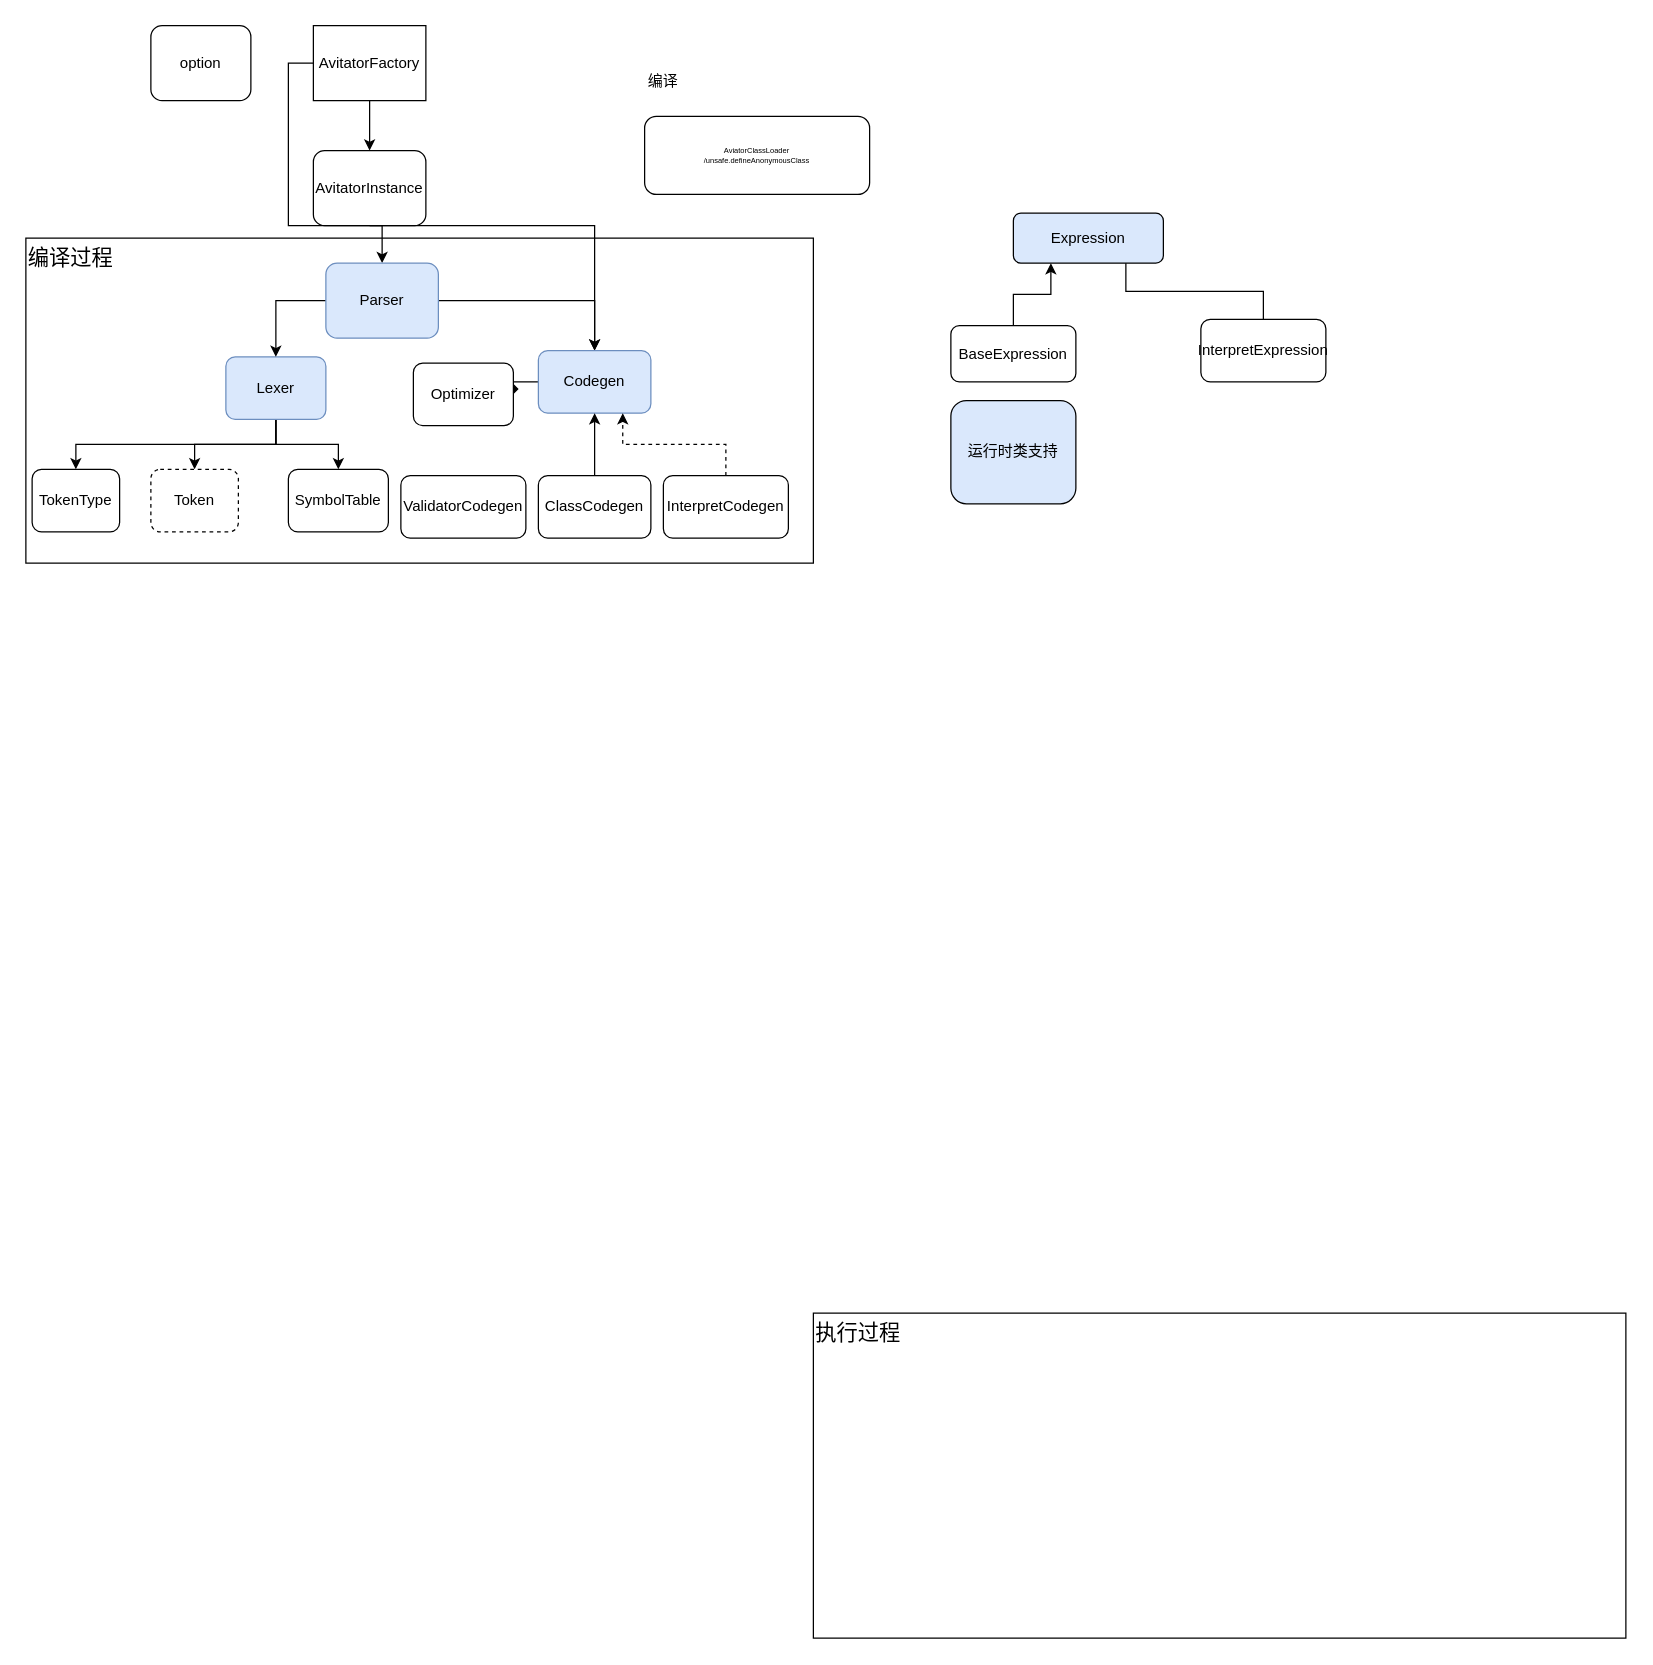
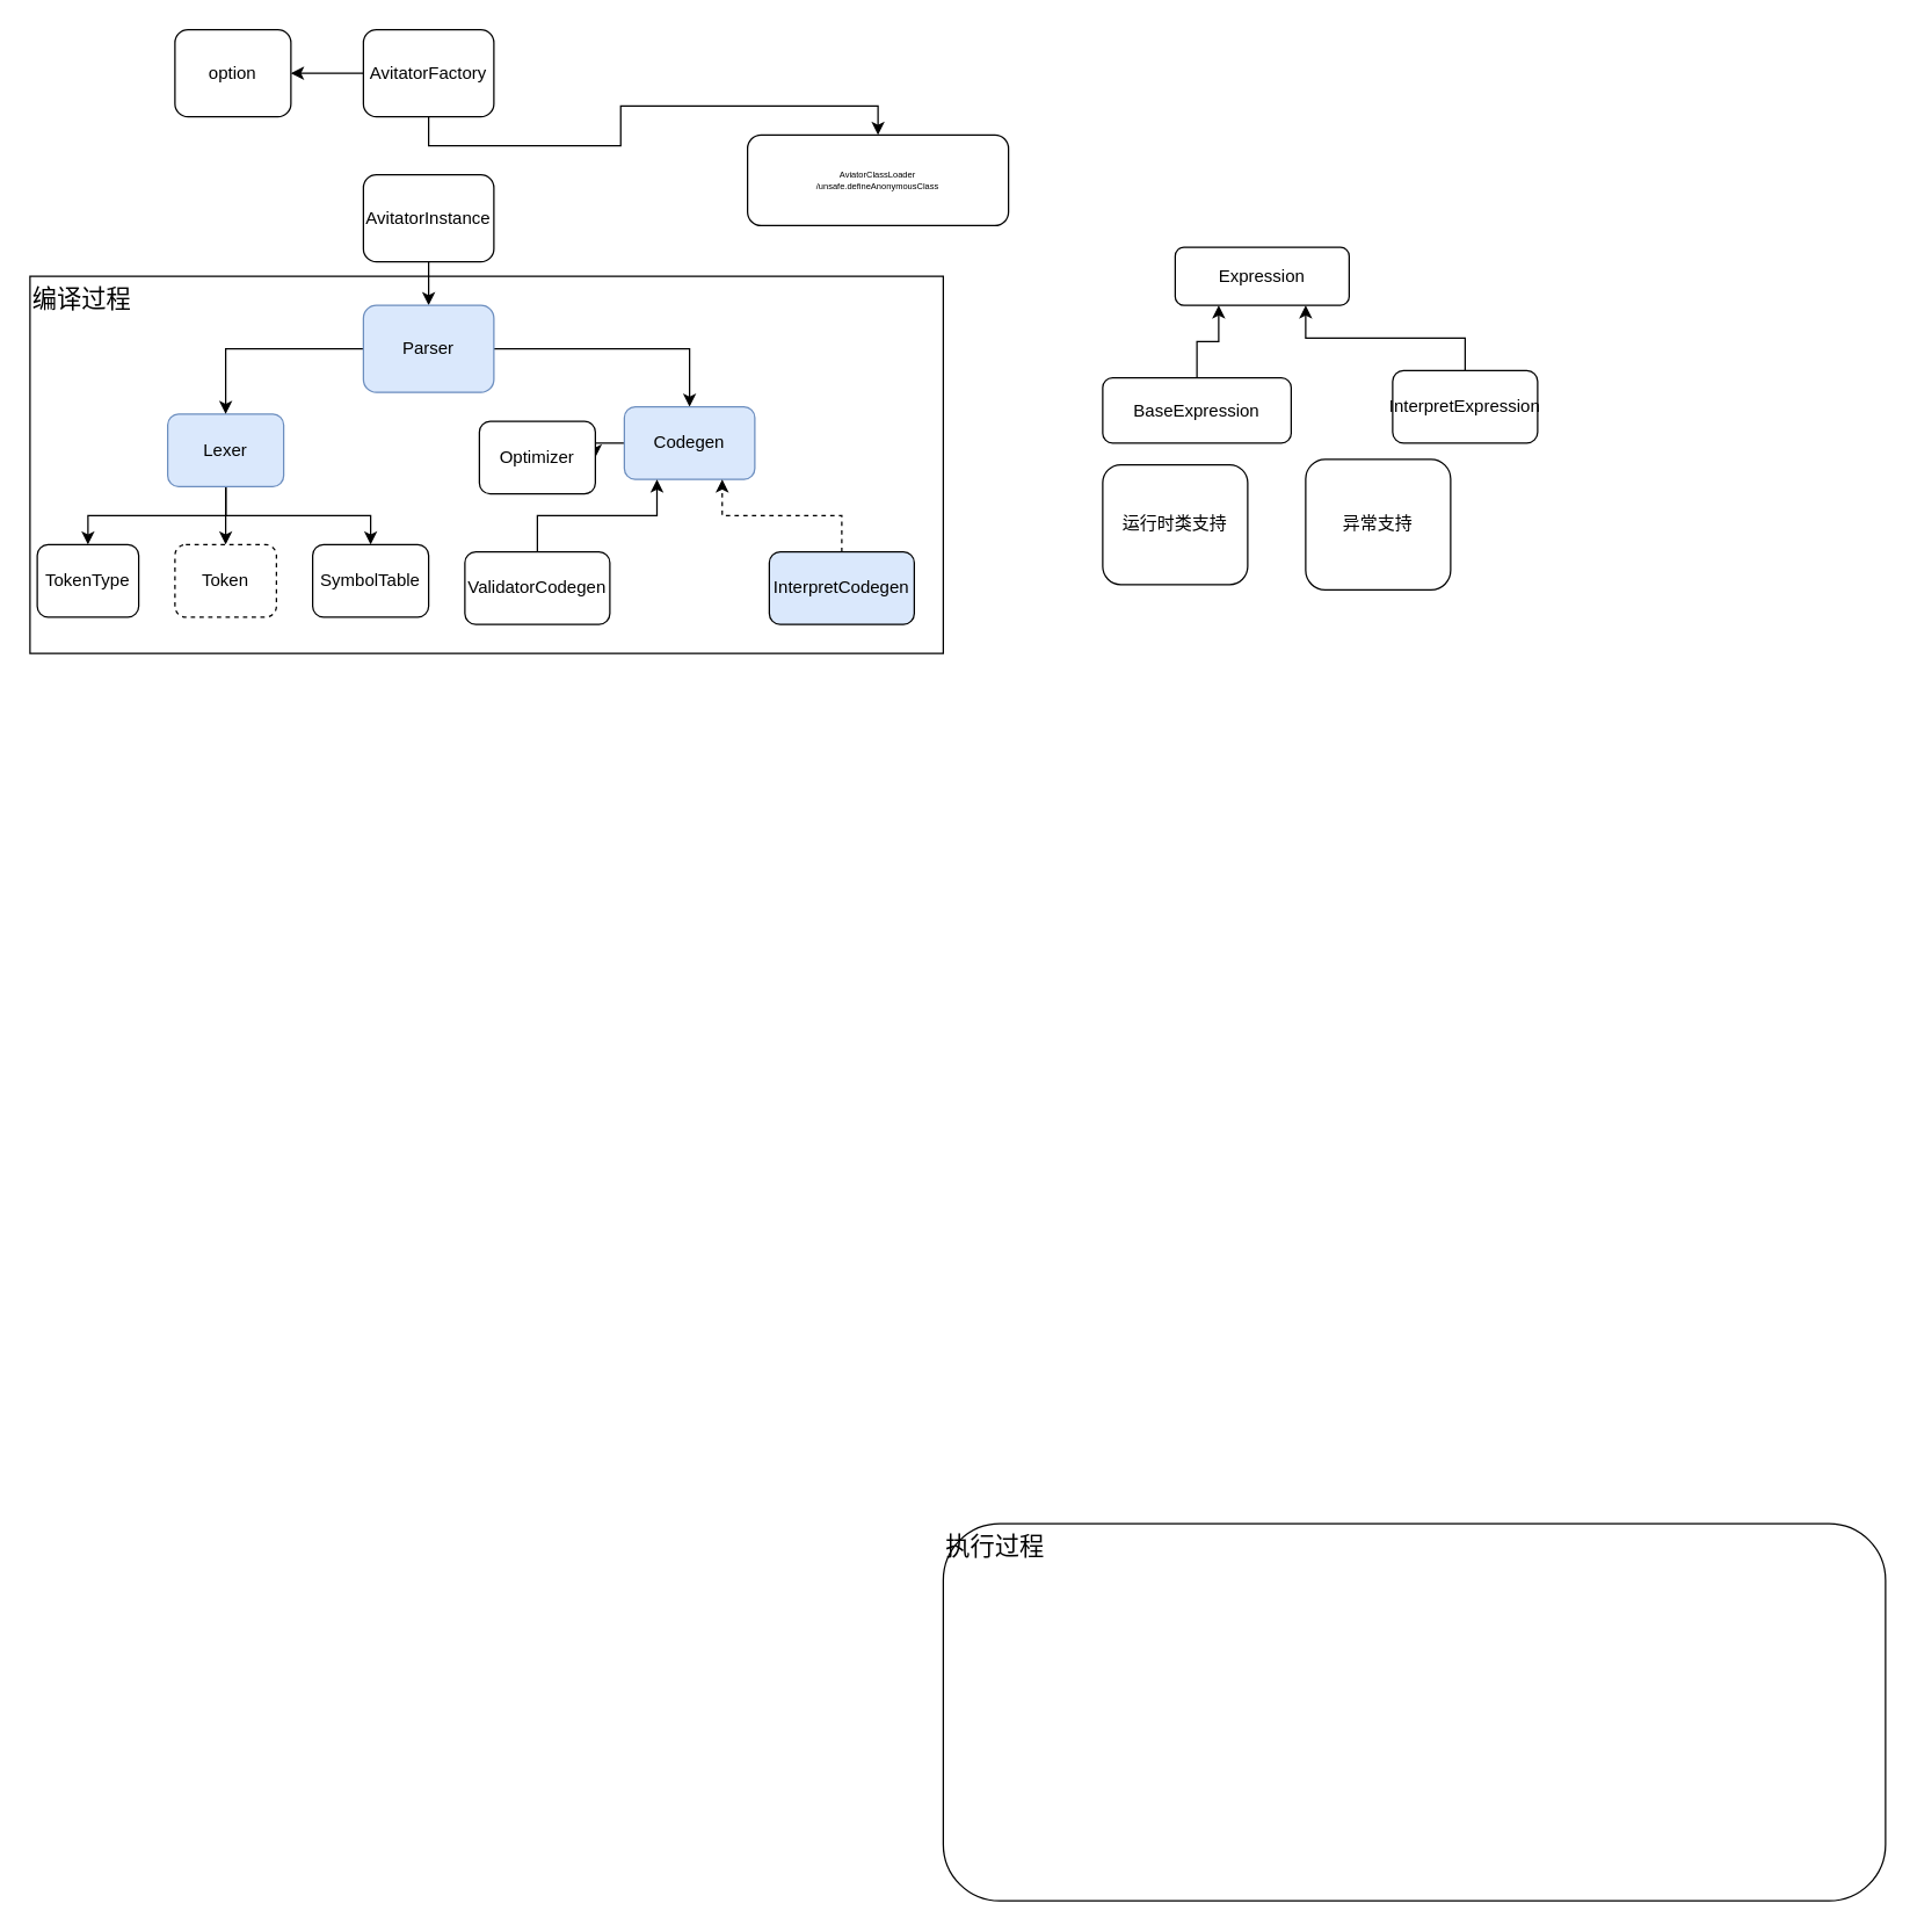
- <mxCell id="7" value="AvitatorFactory" style="whiteSpace=wrap;html=1;rounded=0;" parent="1" vertex="1"><mxGeometry x="250" y="20" width="90" height="60" as="geometry" /></mxCell>
+ <mxCell id="7" value="AvitatorFactory" style="rounded=1;whiteSpace=wrap;html=1;" parent="1" vertex="1"><mxGeometry x="250" y="20" width="90" height="60" as="geometry" /></mxCell>
- <mxCell id="34" value="编译" style="text;html=1;strokeColor=none;fillColor=none;align=center;verticalAlign=middle;whiteSpace=wrap;rounded=0;" vertex="1" parent="1"><mxGeometry x="500" y="50" width="60" height="30" as="geometry" /></mxCell>
- <mxCell id="5" style="edgeStyle=orthogonalEdgeStyle;rounded=0;orthogonalLoop=1;jettySize=auto;html=1;exitX=0.5;exitY=1;exitDx=0;exitDy=0;" parent="1" source="7" target="4" edge="1"><mxGeometry relative="1" as="geometry" /></mxCell>
+ <mxCell id="5" style="edgeStyle=orthogonalEdgeStyle;rounded=0;orthogonalLoop=1;jettySize=auto;html=1;exitX=0.5;exitY=1;exitDx=0;exitDy=0;" parent="1" source="7" target="38" edge="1"><mxGeometry relative="1" as="geometry" /></mxCell>
- <mxCell id="6" style="edgeStyle=orthogonalEdgeStyle;rounded=0;orthogonalLoop=1;jettySize=auto;html=1;exitX=0;exitY=0.5;exitDx=0;exitDy=0;" edge="1" parent="1" source="7" target="17"><mxGeometry relative="1" as="geometry" /></mxCell>
+ <mxCell id="6" style="edgeStyle=orthogonalEdgeStyle;rounded=0;orthogonalLoop=1;jettySize=auto;html=1;exitX=0;exitY=0.5;exitDx=0;exitDy=0;" edge="1" parent="1" source="7" target="8"><mxGeometry relative="1" as="geometry" /></mxCell>
- <mxCell id="26" value="Expression" style="rounded=1;whiteSpace=wrap;html=1;fillColor=#dae8fc;" parent="1" vertex="1"><mxGeometry x="810" y="170" width="120" height="40" as="geometry" /></mxCell>
+ <mxCell id="26" value="Expression" style="rounded=1;whiteSpace=wrap;html=1;" parent="1" vertex="1"><mxGeometry x="810" y="170" width="120" height="40" as="geometry" /></mxCell>
- <mxCell id="27" style="edgeStyle=orthogonalEdgeStyle;rounded=0;orthogonalLoop=1;jettySize=auto;html=1;exitX=0.5;exitY=0;exitDx=0;exitDy=0;entryX=0.75;entryY=1;entryDx=0;entryDy=0;fontSize=17;endArrow=none;" edge="1" parent="1" source="28" target="26"><mxGeometry relative="1" as="geometry" /></mxCell>
+ <mxCell id="27" style="edgeStyle=orthogonalEdgeStyle;rounded=0;orthogonalLoop=1;jettySize=auto;html=1;exitX=0.5;exitY=0;exitDx=0;exitDy=0;entryX=0.75;entryY=1;entryDx=0;entryDy=0;fontSize=17;" edge="1" parent="1" source="28" target="26"><mxGeometry relative="1" as="geometry" /></mxCell>
- <mxCell id="15" value="Parser" style="rounded=1;whiteSpace=wrap;html=1;fillColor=#dae8fc;strokeColor=#6c8ebf;" parent="1" vertex="1"><mxGeometry x="260" y="210" width="90" height="60" as="geometry" /></mxCell>
+ <mxCell id="15" value="Parser" style="rounded=1;whiteSpace=wrap;html=1;fillColor=#dae8fc;strokeColor=#6c8ebf;" parent="1" vertex="1"><mxGeometry x="250" y="210" width="90" height="60" as="geometry" /></mxCell>
- <mxCell id="30" value="BaseExpression" style="rounded=1;whiteSpace=wrap;html=1;" parent="1" vertex="1"><mxGeometry x="760" y="260" width="100" height="45" as="geometry" /></mxCell>
+ <mxCell id="30" value="BaseExpression" style="rounded=1;whiteSpace=wrap;html=1;" parent="1" vertex="1"><mxGeometry x="760" y="260" width="130" height="45" as="geometry" /></mxCell>
- <mxCell id="16" style="edgeStyle=orthogonalEdgeStyle;rounded=0;orthogonalLoop=1;jettySize=auto;html=1;exitX=0;exitY=0.5;exitDx=0;exitDy=0;entryX=1;entryY=0.5;entryDx=0;entryDy=0;fontSize=17;endArrow=diamond;" edge="1" parent="1" source="17" target="24"><mxGeometry relative="1" as="geometry" /></mxCell>
+ <mxCell id="16" style="edgeStyle=orthogonalEdgeStyle;rounded=0;orthogonalLoop=1;jettySize=auto;html=1;exitX=0;exitY=0.5;exitDx=0;exitDy=0;entryX=1;entryY=0.5;entryDx=0;entryDy=0;fontSize=17;" edge="1" parent="1" source="17" target="24"><mxGeometry relative="1" as="geometry" /></mxCell>
- <mxCell id="12" value="Lexer" style="rounded=1;whiteSpace=wrap;html=1;fillColor=#dae8fc;strokeColor=#6c8ebf;" parent="1" vertex="1"><mxGeometry x="180" y="285" width="80" height="50" as="geometry" /></mxCell>
+ <mxCell id="12" value="Lexer" style="rounded=1;whiteSpace=wrap;html=1;fillColor=#dae8fc;strokeColor=#6c8ebf;" parent="1" vertex="1"><mxGeometry x="115" y="285" width="80" height="50" as="geometry" /></mxCell>
+ <mxCell id="18" style="edgeStyle=orthogonalEdgeStyle;rounded=0;orthogonalLoop=1;jettySize=auto;html=1;exitX=0.5;exitY=0;exitDx=0;exitDy=0;entryX=0.25;entryY=1;entryDx=0;entryDy=0;" parent="1" source="19" target="17" edge="1"><mxGeometry relative="1" as="geometry" /></mxCell>
- <mxCell id="32" style="edgeStyle=orthogonalEdgeStyle;rounded=0;orthogonalLoop=1;jettySize=auto;html=1;exitX=0.5;exitY=0;exitDx=0;exitDy=0;entryX=0.5;entryY=1;entryDx=0;entryDy=0;fontSize=17;" edge="1" parent="1" source="33" target="17"><mxGeometry relative="1" as="geometry" /></mxCell>
- <mxCell id="37" value="运行时类支持" style="rounded=1;whiteSpace=wrap;html=1;fillColor=#dae8fc;" vertex="1" parent="1"><mxGeometry x="760" y="320" width="100" height="82.5" as="geometry" /></mxCell>
+ <mxCell id="37" value="运行时类支持" style="rounded=1;whiteSpace=wrap;html=1;" vertex="1" parent="1"><mxGeometry x="760" y="320" width="100" height="82.5" as="geometry" /></mxCell>
+ <mxCell id="31" value="异常支持" style="rounded=1;whiteSpace=wrap;html=1;" vertex="1" parent="1"><mxGeometry x="900" y="316.25" width="100" height="90" as="geometry" /></mxCell>
- <mxCell id="25" value="SymbolTable" style="rounded=1;whiteSpace=wrap;html=1;" parent="1" vertex="1"><mxGeometry x="230" y="375" width="80" height="50" as="geometry" /></mxCell>
+ <mxCell id="25" value="SymbolTable" style="rounded=1;whiteSpace=wrap;html=1;" parent="1" vertex="1"><mxGeometry x="215" y="375" width="80" height="50" as="geometry" /></mxCell>
- <mxCell id="33" value="ClassCodegen" style="rounded=1;whiteSpace=wrap;html=1;" vertex="1" parent="1"><mxGeometry x="430" y="380" width="90" height="50" as="geometry" /></mxCell>
- <mxCell id="21" value="InterpretCodegen" style="rounded=1;whiteSpace=wrap;html=1;" parent="1" vertex="1"><mxGeometry x="530" y="380" width="100" height="50" as="geometry" /></mxCell>
+ <mxCell id="21" value="InterpretCodegen" style="rounded=1;whiteSpace=wrap;html=1;fillColor=#dae8fc;" parent="1" vertex="1"><mxGeometry x="530" y="380" width="100" height="50" as="geometry" /></mxCell>
- <mxCell id="35" value="执行过程" style="rounded=0;whiteSpace=wrap;html=1;align=left;verticalAlign=top;fontSize=17;" vertex="1" parent="1"><mxGeometry x="650" y="1050" width="650" height="260" as="geometry" /></mxCell>
+ <mxCell id="35" value="执行过程" style="whiteSpace=wrap;html=1;align=left;verticalAlign=top;fontSize=17;rounded=1;" vertex="1" parent="1"><mxGeometry x="650" y="1050" width="650" height="260" as="geometry" /></mxCell>
